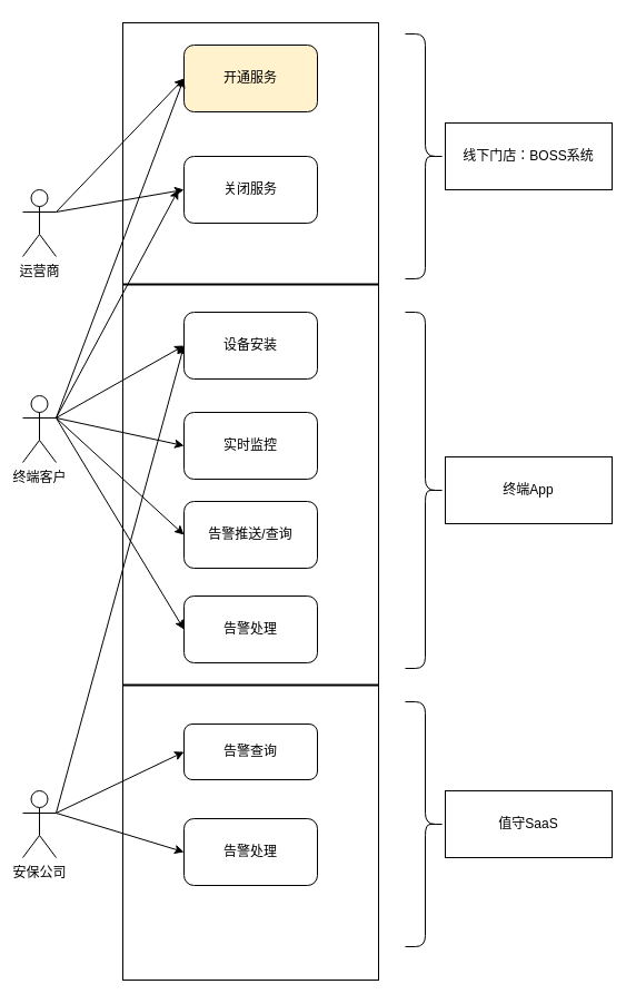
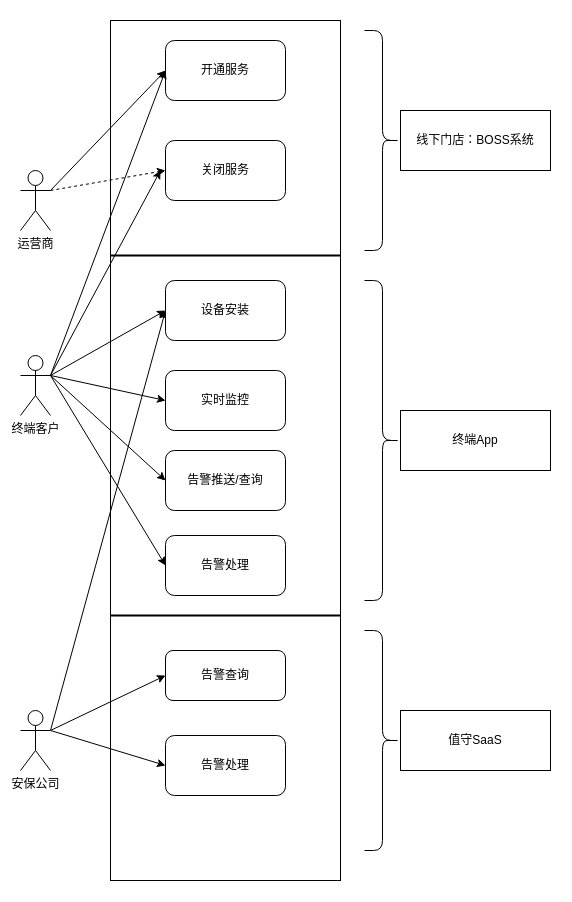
- <mxCell id="3" value="开通服务" style="rounded=1;whiteSpace=wrap;html=1;fillColor=#fff2cc;" vertex="1" parent="1"><mxGeometry x="165" y="40" width="120" height="60" as="geometry" /></mxCell>
+ <mxCell id="3" value="开通服务" style="rounded=1;whiteSpace=wrap;html=1;" vertex="1" parent="1"><mxGeometry x="165" y="40" width="120" height="60" as="geometry" /></mxCell>
- <mxCell id="11" style="edgeStyle=none;rounded=0;orthogonalLoop=1;jettySize=auto;html=1;exitX=1;exitY=0.333;exitDx=0;exitDy=0;exitPerimeter=0;entryX=0;entryY=0.5;entryDx=0;entryDy=0;" edge="1" parent="1" source="24" target="10"><mxGeometry relative="1" as="geometry" /></mxCell>
+ <mxCell id="11" style="edgeStyle=none;rounded=0;orthogonalLoop=1;jettySize=auto;html=1;exitX=1;exitY=0.333;exitDx=0;exitDy=0;exitPerimeter=0;entryX=0;entryY=0.5;entryDx=0;entryDy=0;dashed=1;" edge="1" parent="1" source="24" target="10"><mxGeometry relative="1" as="geometry" /></mxCell>
